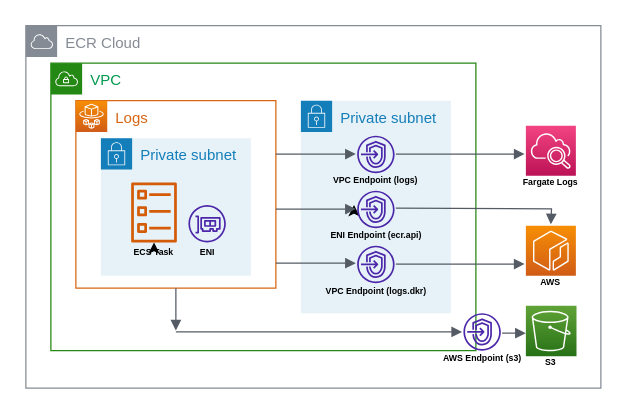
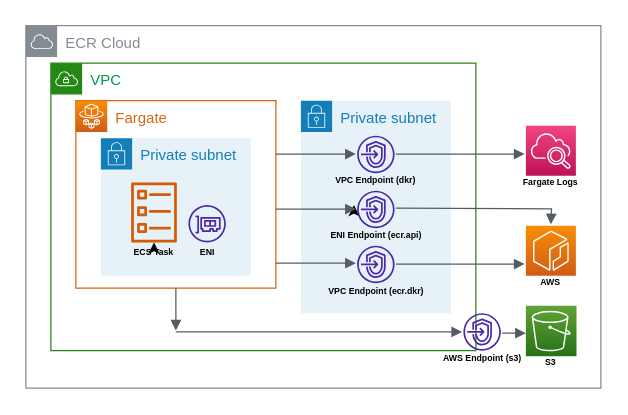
- <mxCell id="4" value="Logs" style="points=[[0,0],[0.25,0],[0.5,0],[0.75,0],[1,0],[1,0.25],[1,0.5],[1,0.75],[1,1],[0.75,1],[0.5,1],[0.25,1],[0,1],[0,0.75],[0,0.5],[0,0.25]];outlineConnect=0;gradientColor=none;html=1;whiteSpace=wrap;fontSize=12;fontStyle=0;container=1;pointerEvents=0;collapsible=0;recursiveResize=0;shape=mxgraph.aws4.group;grIcon=mxgraph.aws4.group_spot_fleet;strokeColor=#D86613;fillColor=none;verticalAlign=top;align=left;spacingLeft=30;fontColor=#D86613;dashed=0;strokeWidth=1;" parent="3" vertex="1"><mxGeometry x="20" y="30" width="160" height="150" as="geometry" /></mxCell>
+ <mxCell id="4" value="Fargate" style="points=[[0,0],[0.25,0],[0.5,0],[0.75,0],[1,0],[1,0.25],[1,0.5],[1,0.75],[1,1],[0.75,1],[0.5,1],[0.25,1],[0,1],[0,0.75],[0,0.5],[0,0.25]];outlineConnect=0;gradientColor=none;html=1;whiteSpace=wrap;fontSize=12;fontStyle=0;container=1;pointerEvents=0;collapsible=0;recursiveResize=0;shape=mxgraph.aws4.group;grIcon=mxgraph.aws4.group_spot_fleet;strokeColor=#D86613;fillColor=none;verticalAlign=top;align=left;spacingLeft=30;fontColor=#D86613;dashed=0;strokeWidth=1;" parent="3" vertex="1"><mxGeometry x="20" y="30" width="160" height="150" as="geometry" /></mxCell>
- <mxCell id="14" value="&lt;span style=&quot;font-size: 7px;&quot;&gt;VPC Endpoint (logs)&lt;br&gt;&lt;/span&gt;" style="rounded=0;whiteSpace=wrap;html=1;fillColor=none;fontColor=#000000;strokeColor=none;fontStyle=1" parent="12" vertex="1"><mxGeometry x="25" y="52" width="70" height="20" as="geometry" /></mxCell>
+ <mxCell id="14" value="&lt;span style=&quot;font-size: 7px;&quot;&gt;VPC Endpoint (dkr)&lt;br&gt;&lt;/span&gt;" style="rounded=0;whiteSpace=wrap;html=1;fillColor=none;fontColor=#000000;strokeColor=none;fontStyle=1" parent="12" vertex="1"><mxGeometry x="25" y="52" width="70" height="20" as="geometry" /></mxCell>
- <mxCell id="15" value="&lt;span style=&quot;font-size: 7px;&quot;&gt;VPC Endpoint (logs.dkr)&lt;br&gt;&lt;/span&gt;" style="rounded=0;whiteSpace=wrap;html=1;fillColor=none;fontColor=#000000;strokeColor=none;fontStyle=1" parent="12" vertex="1"><mxGeometry x="17.5" y="139" width="85" height="23" as="geometry" /></mxCell>
+ <mxCell id="15" value="&lt;span style=&quot;font-size: 7px;&quot;&gt;VPC Endpoint (ecr.dkr)&lt;br&gt;&lt;/span&gt;" style="rounded=0;whiteSpace=wrap;html=1;fillColor=none;fontColor=#000000;strokeColor=none;fontStyle=1" parent="12" vertex="1"><mxGeometry x="17.5" y="139" width="85" height="23" as="geometry" /></mxCell>
